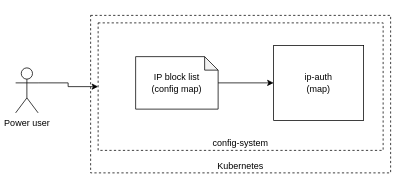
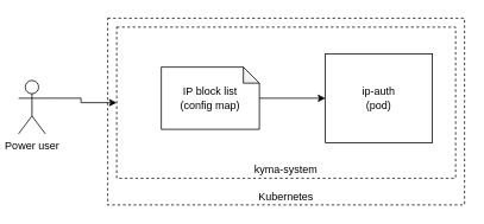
- <mxCell id="4" value="ip-auth&lt;br&gt;(map)" style="rounded=0;whiteSpace=wrap;html=1;" parent="1" vertex="1"><mxGeometry x="364" y="60" width="120" height="100" as="geometry" /></mxCell>
+ <mxCell id="4" value="ip-auth&lt;br&gt;(pod)" style="rounded=0;whiteSpace=wrap;html=1;" parent="1" vertex="1"><mxGeometry x="364" y="60" width="120" height="100" as="geometry" /></mxCell>
- <mxCell id="3" value="config-system" style="rounded=0;whiteSpace=wrap;html=1;dashed=1;verticalAlign=bottom;" vertex="1" parent="1"><mxGeometry x="130" y="30" width="380" height="170" as="geometry" /></mxCell>
+ <mxCell id="3" value="kyma-system" style="rounded=0;whiteSpace=wrap;html=1;dashed=1;verticalAlign=bottom;" vertex="1" parent="1"><mxGeometry x="130" y="30" width="380" height="170" as="geometry" /></mxCell>
